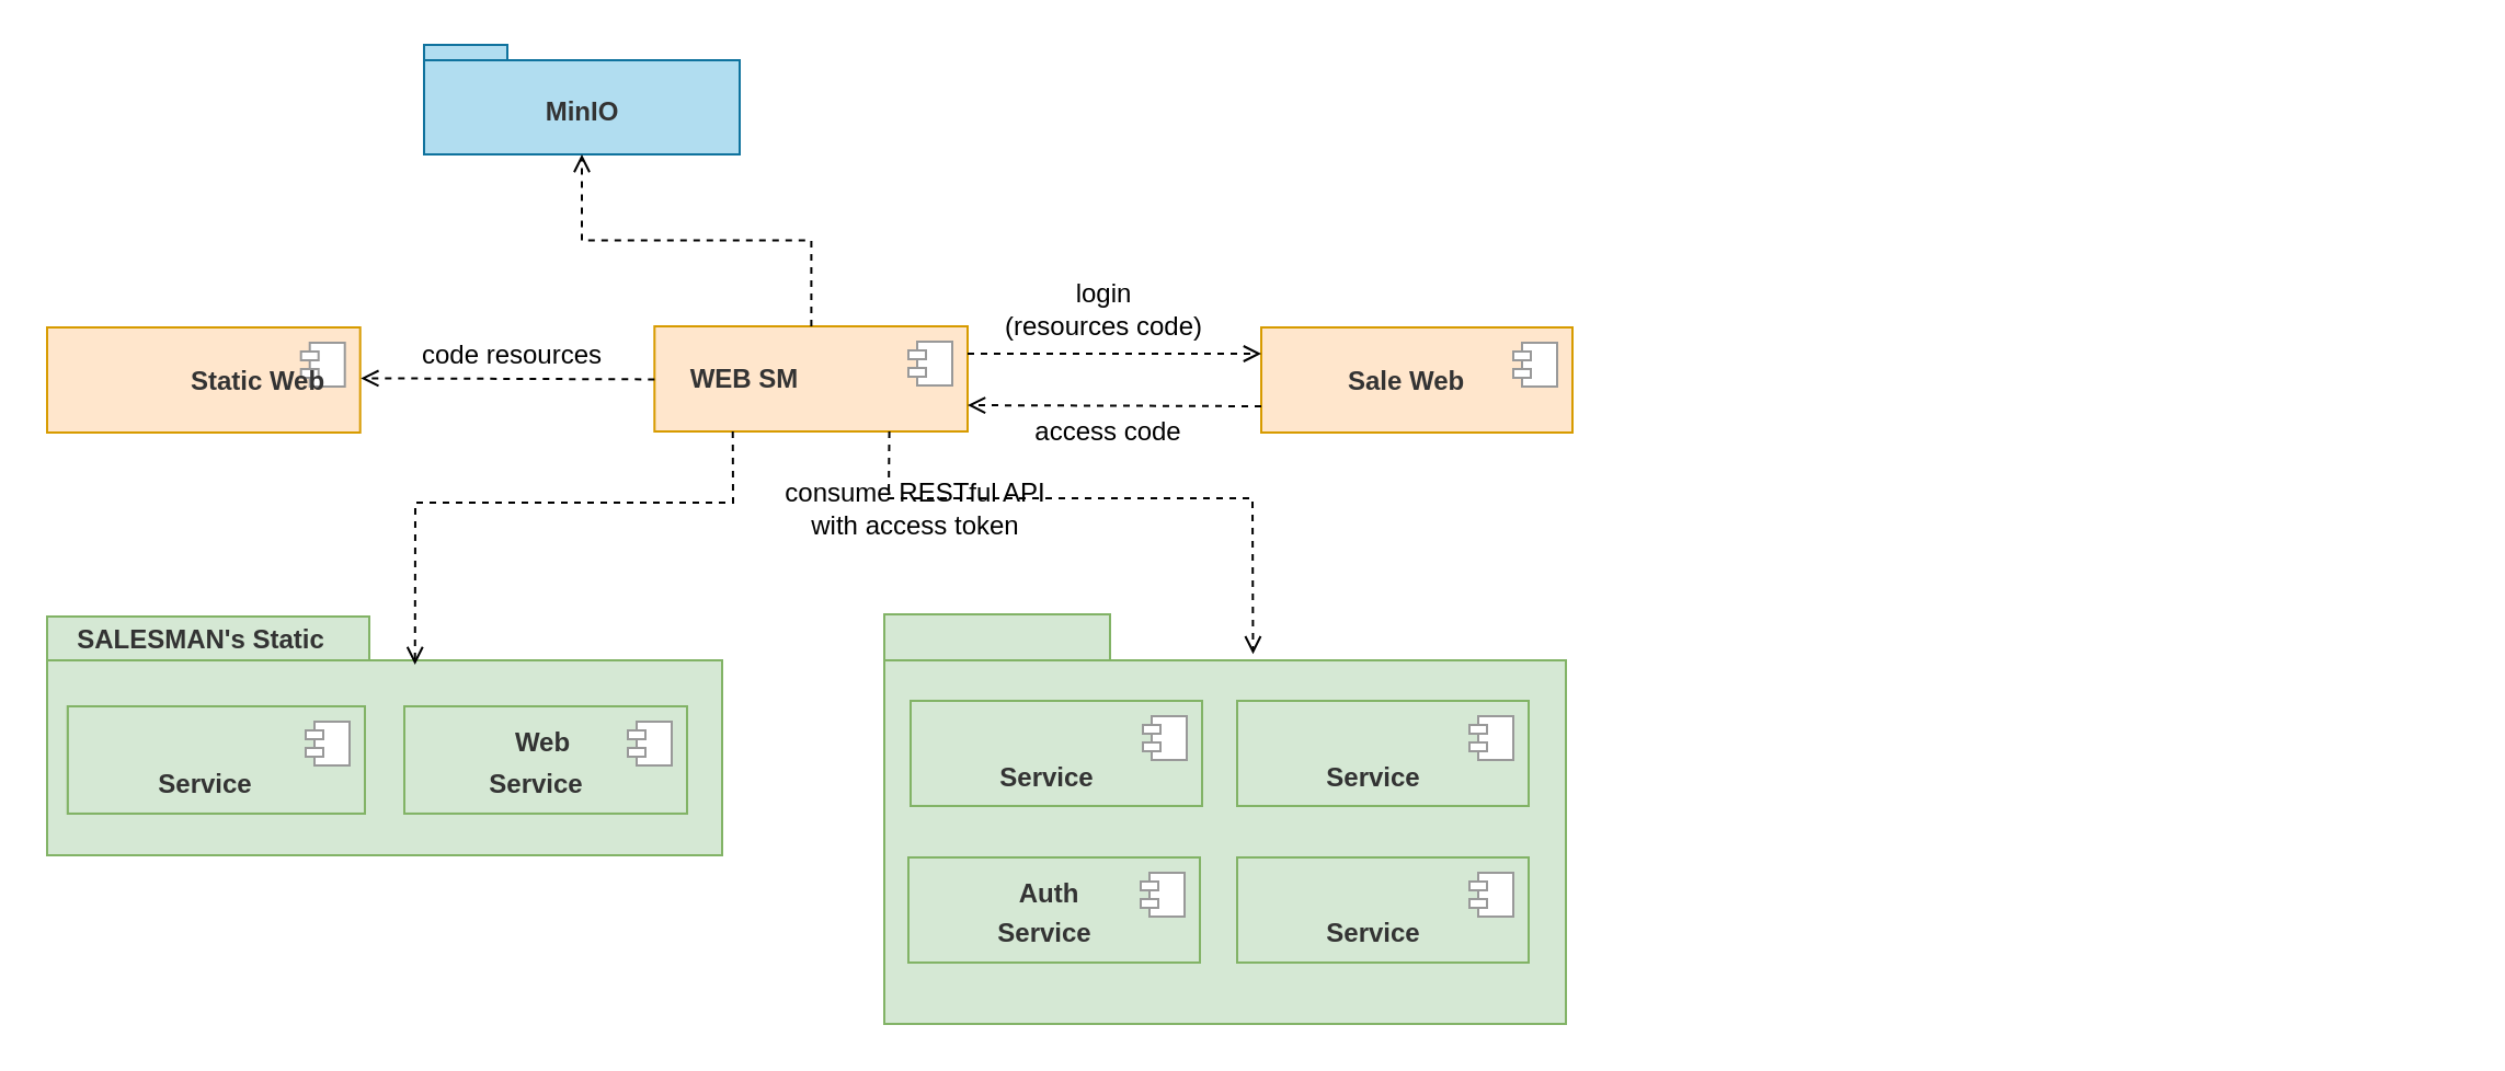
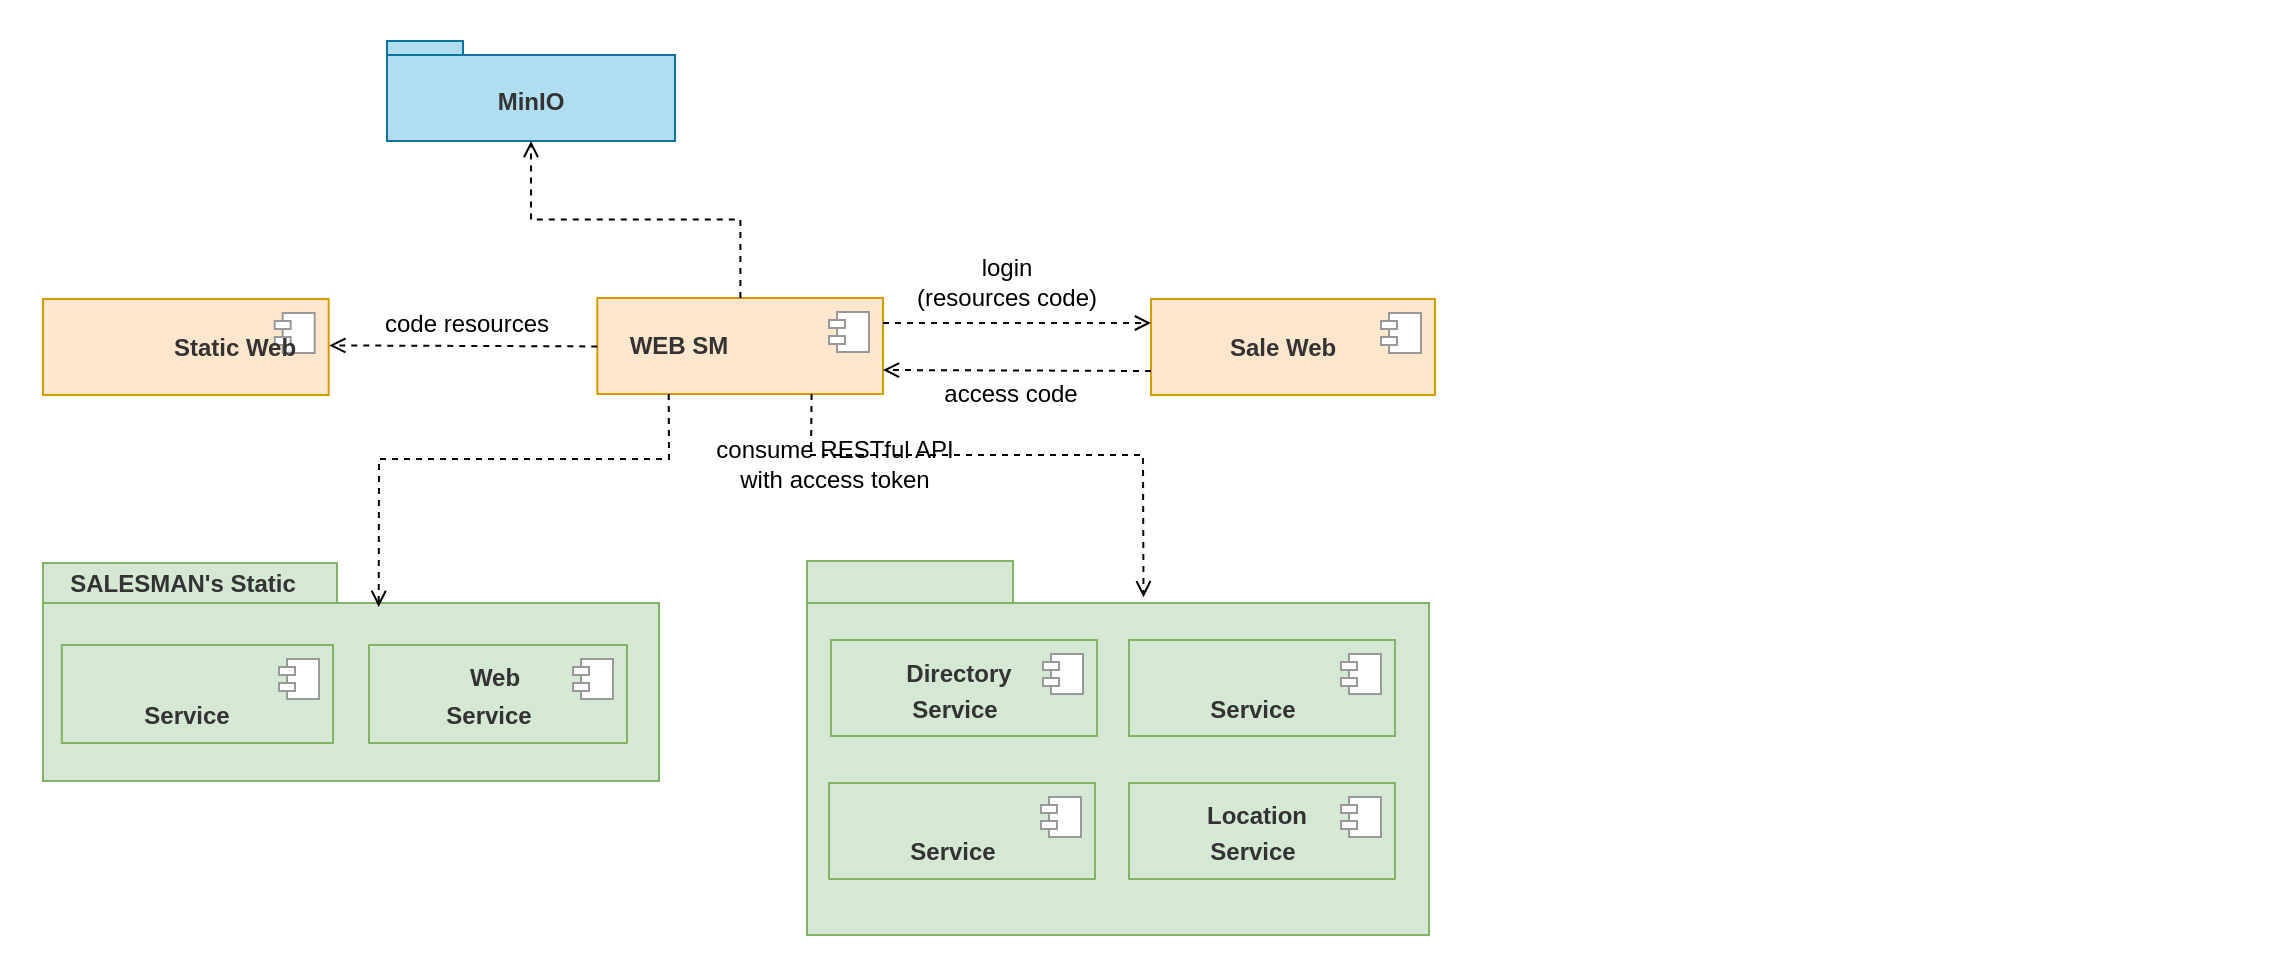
+ <mxCell id="43" value="&lt;span style=&quot;color: rgb(51 , 51 , 51)&quot;&gt;&lt;b&gt;Directory&lt;/b&gt;&lt;/span&gt;" style="text;html=1;align=center;verticalAlign=middle;resizable=0;points=[];autosize=1;strokeColor=none;fillColor=none;" vertex="1" parent="40"><mxGeometry x="32" y="8.004" width="63" height="18" as="geometry" /></mxCell>
- <mxCell id="52" value="&lt;span style=&quot;color: rgb(51 , 51 , 51)&quot;&gt;&lt;b&gt;Auth&lt;/b&gt;&lt;/span&gt;" style="text;html=1;align=center;verticalAlign=middle;resizable=0;points=[];autosize=1;strokeColor=none;fillColor=none;" vertex="1" parent="49"><mxGeometry x="45" y="8.004" width="37" height="18" as="geometry" /></mxCell>
+ <mxCell id="57" value="&lt;span style=&quot;color: rgb(51 , 51 , 51)&quot;&gt;&lt;b&gt;Location&lt;/b&gt;&lt;/span&gt;" style="text;html=1;align=center;verticalAlign=middle;resizable=0;points=[];autosize=1;strokeColor=none;fillColor=none;" vertex="1" parent="54"><mxGeometry x="34" y="8.004" width="60" height="18" as="geometry" /></mxCell>
